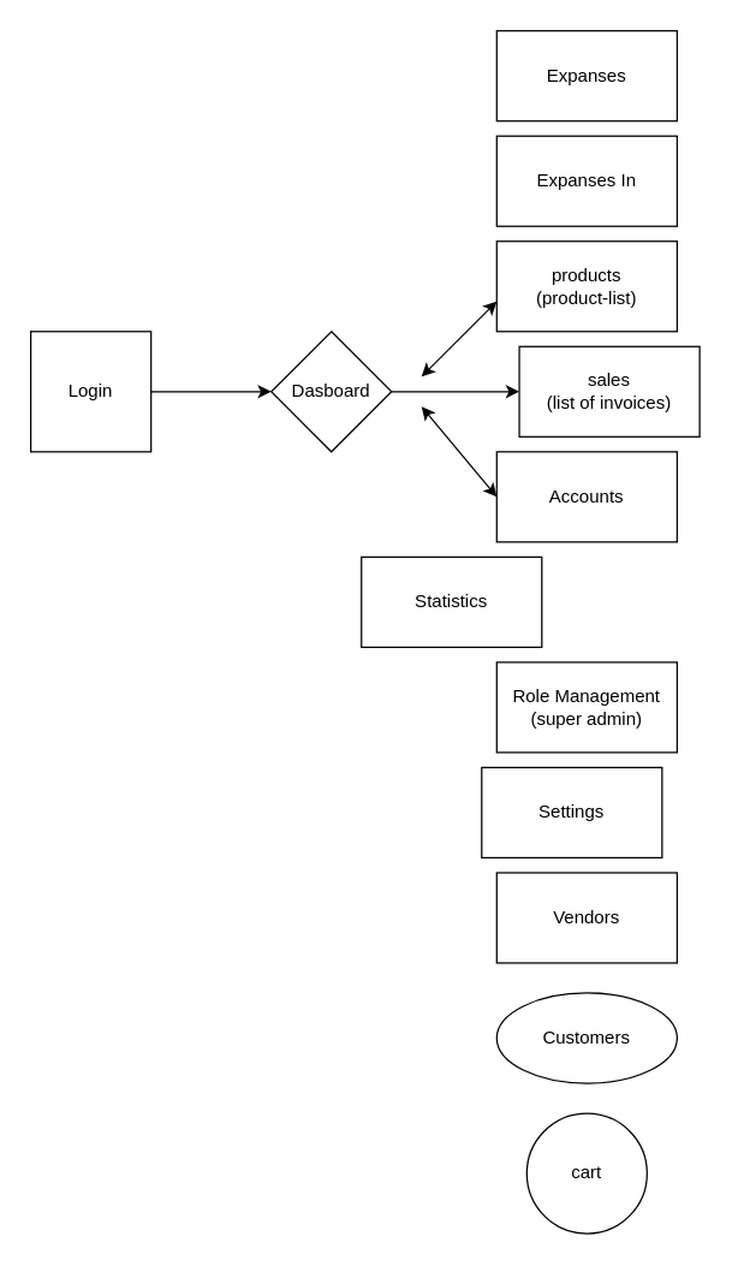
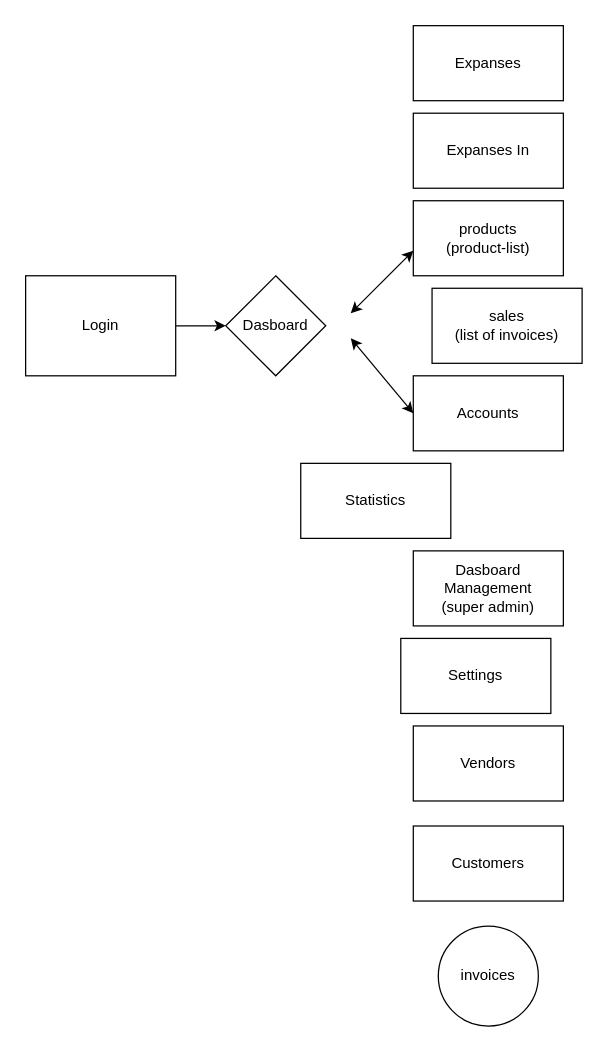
- <mxCell id="3" value="Login" style="whiteSpace=wrap;html=1;aspect=fixed;" vertex="1" parent="1"><mxGeometry x="20" y="220" width="80" height="80" as="geometry" /></mxCell>
+ <mxCell id="3" value="Login" style="whiteSpace=wrap;html=1;aspect=fixed;" vertex="1" parent="1"><mxGeometry x="20" y="220" width="120" height="80" as="geometry" /></mxCell>
- <mxCell id="4" value="" style="edgeStyle=orthogonalEdgeStyle;rounded=0;orthogonalLoop=1;jettySize=auto;html=1;" edge="1" parent="1" source="5" target="6"><mxGeometry relative="1" as="geometry" /></mxCell>
- <mxCell id="12" value="Role Management&lt;br&gt;(super admin)" style="rounded=0;whiteSpace=wrap;html=1;" vertex="1" parent="1"><mxGeometry x="330" y="440" width="120" height="60" as="geometry" /></mxCell>
+ <mxCell id="12" value="Dasboard Management&lt;br&gt;(super admin)" style="rounded=0;whiteSpace=wrap;html=1;" vertex="1" parent="1"><mxGeometry x="330" y="440" width="120" height="60" as="geometry" /></mxCell>
- <mxCell id="16" value="Customers" style="ellipse;whiteSpace=wrap;html=1;" vertex="1" parent="1"><mxGeometry x="330" y="660" width="120" height="60" as="geometry" /></mxCell>
+ <mxCell id="16" value="Customers" style="rounded=0;whiteSpace=wrap;html=1;" vertex="1" parent="1"><mxGeometry x="330" y="660" width="120" height="60" as="geometry" /></mxCell>
- <mxCell id="17" value="cart" style="ellipse;whiteSpace=wrap;html=1;aspect=fixed;" vertex="1" parent="1"><mxGeometry x="350" y="740" width="80" height="80" as="geometry" /></mxCell>
+ <mxCell id="17" value="invoices" style="ellipse;whiteSpace=wrap;html=1;aspect=fixed;" vertex="1" parent="1"><mxGeometry x="350" y="740" width="80" height="80" as="geometry" /></mxCell>
